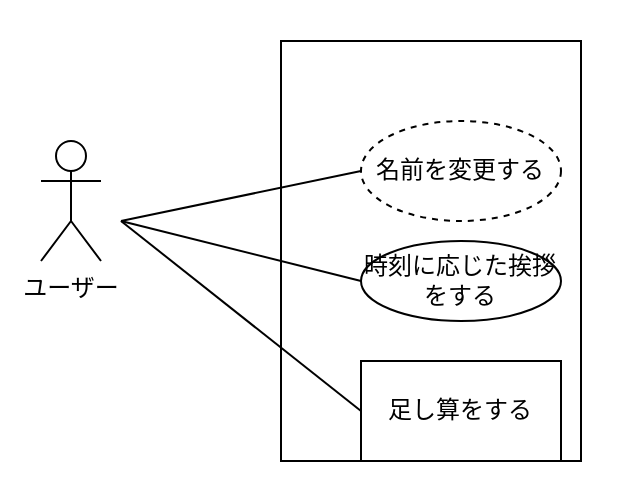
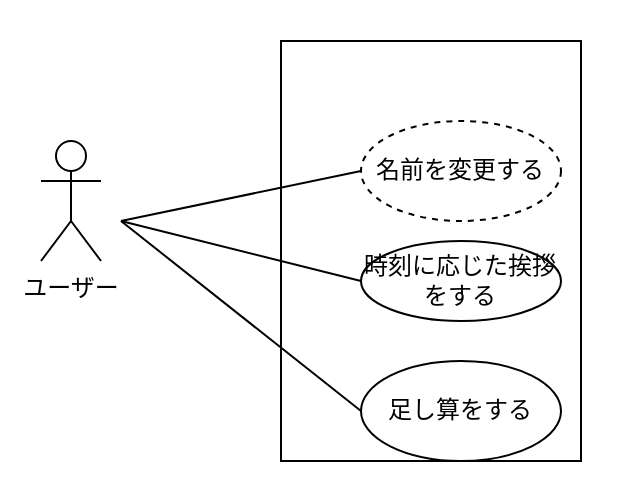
- <mxCell id="6" value="足し算をする" style="whiteSpace=wrap;html=1;rounded=0;" vertex="1" parent="1"><mxGeometry x="180" y="180" width="100" height="50" as="geometry" /></mxCell>
+ <mxCell id="6" value="足し算をする" style="ellipse;whiteSpace=wrap;html=1;" vertex="1" parent="1"><mxGeometry x="180" y="180" width="100" height="50" as="geometry" /></mxCell>
